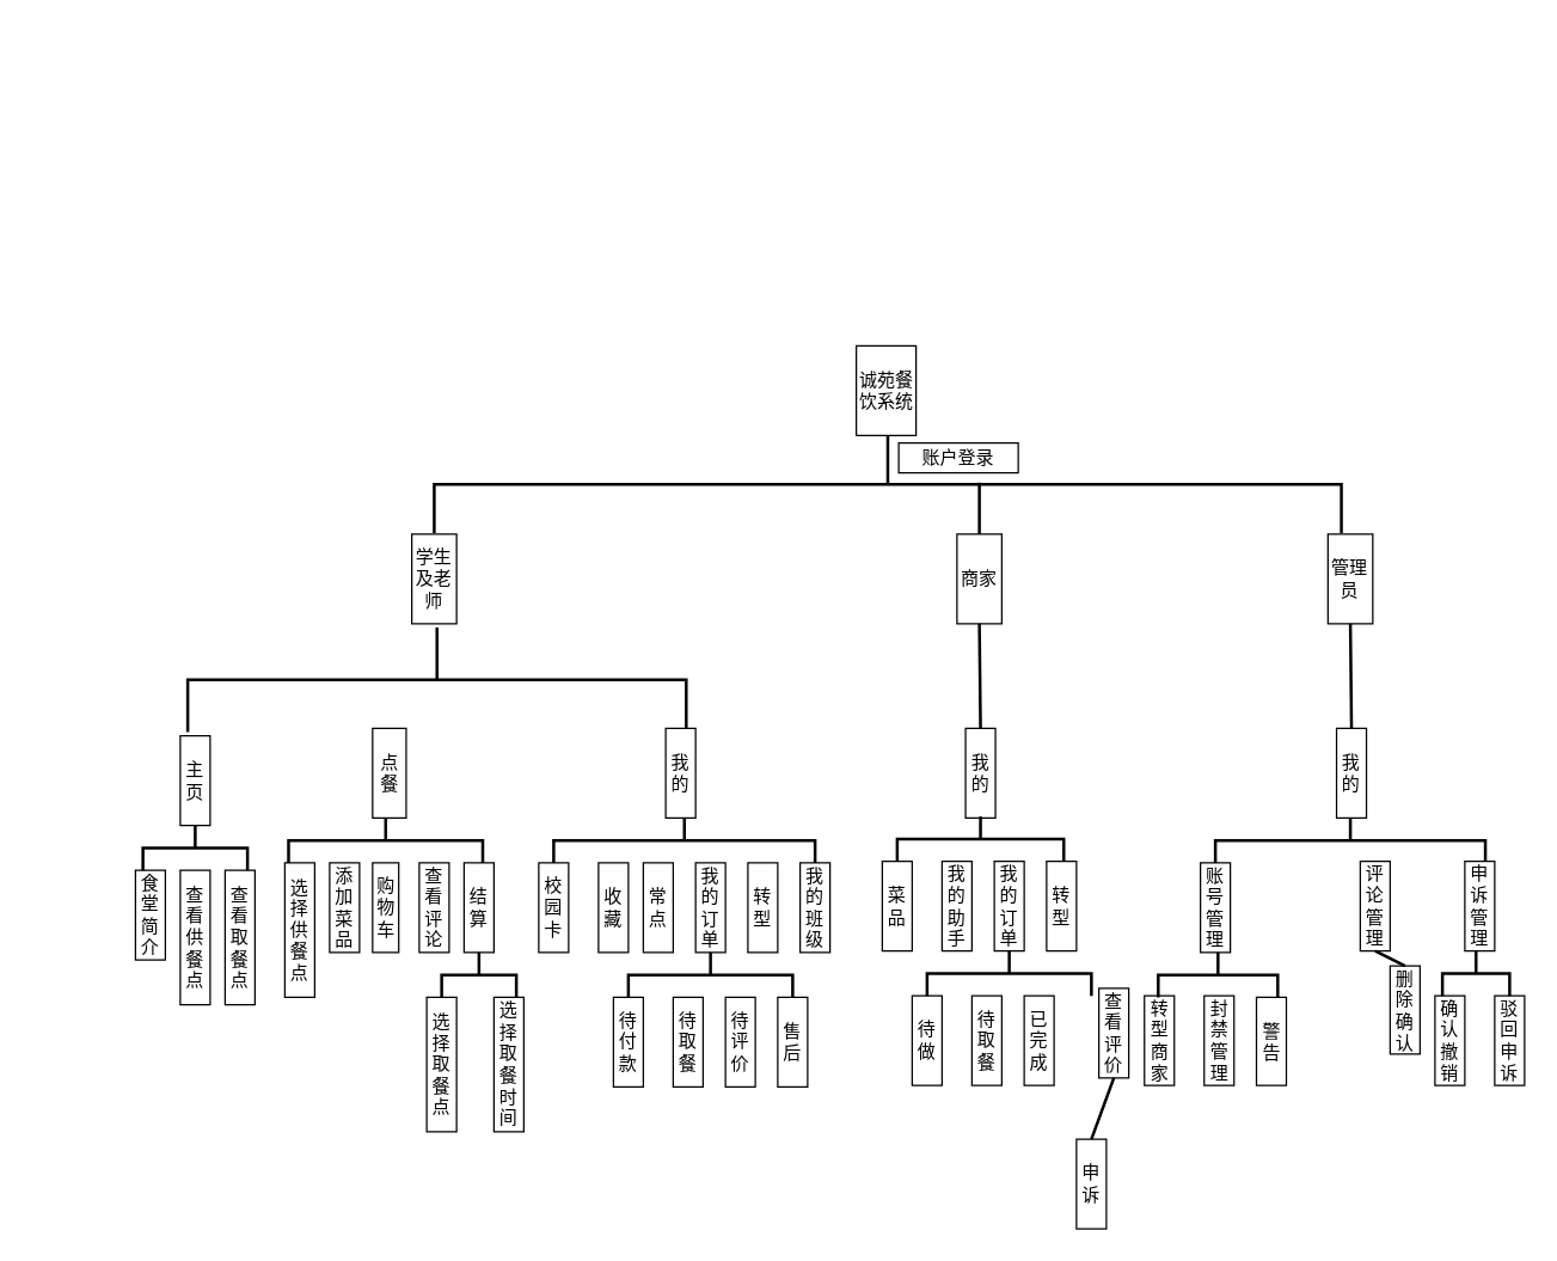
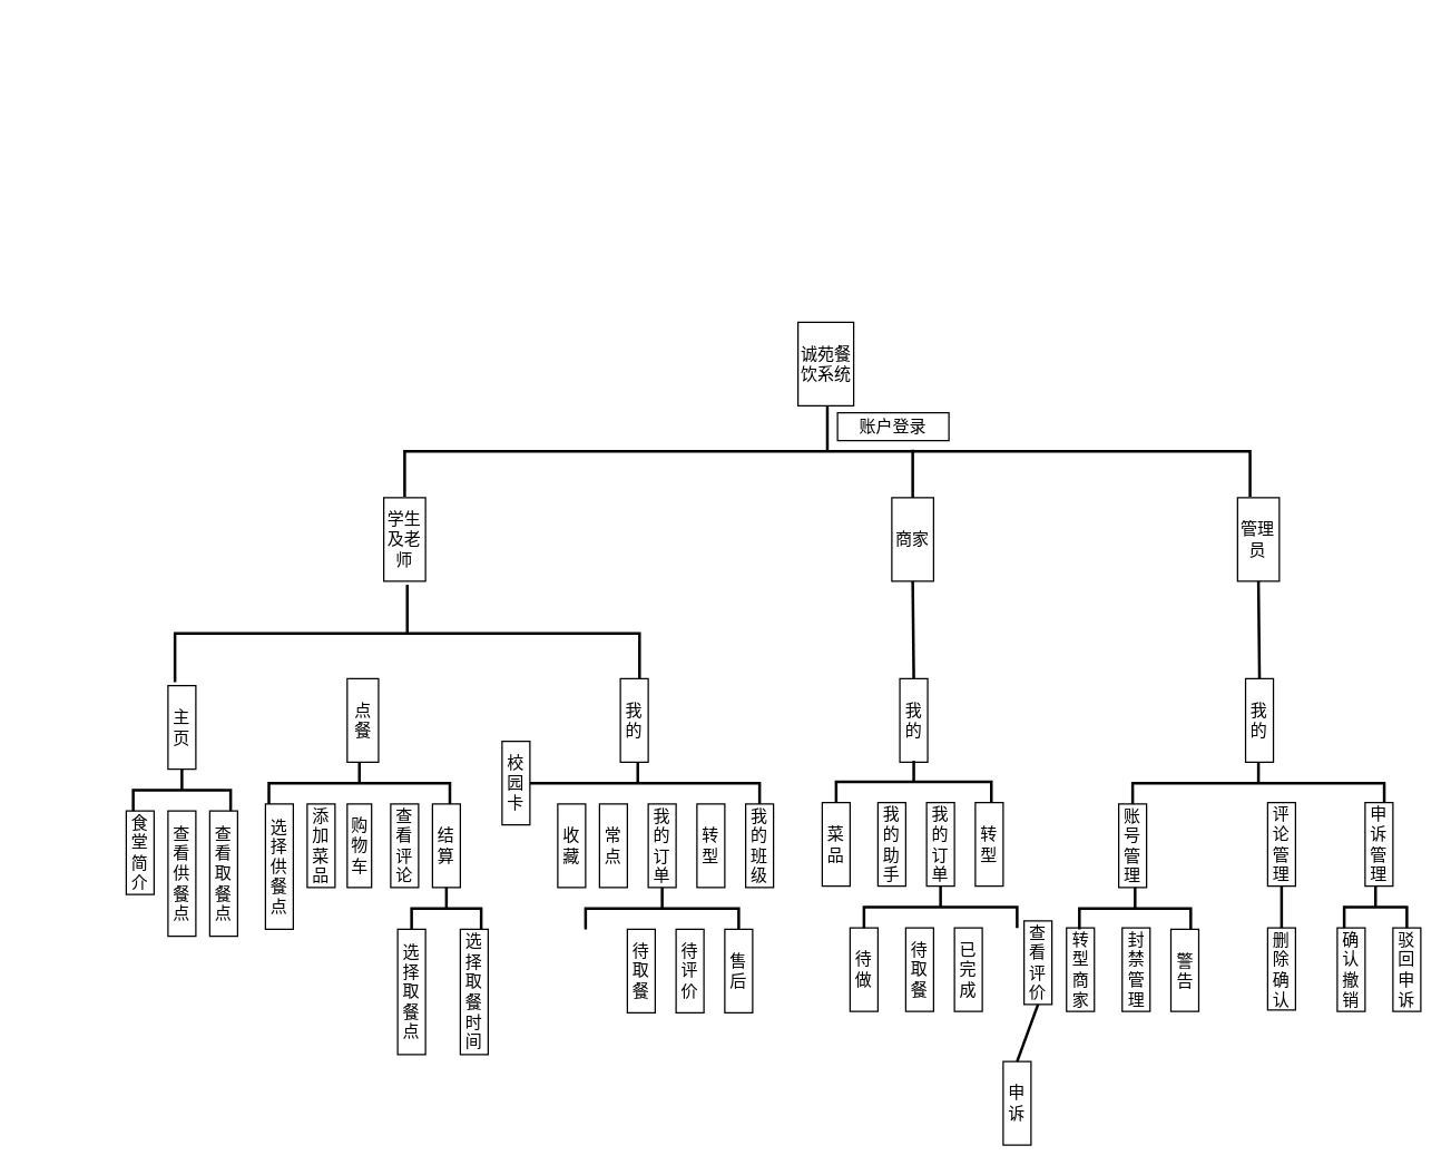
- <mxCell id="31" value="校园卡" style="rounded=0;whiteSpace=wrap;html=1;" parent="7" vertex="1"><mxGeometry x="340" y="220" width="20" height="60" as="geometry" /></mxCell>
+ <mxCell id="31" value="校园卡" style="rounded=0;whiteSpace=wrap;html=1;" parent="7" vertex="1"><mxGeometry x="340" y="175" width="20" height="60" as="geometry" /></mxCell>
- <mxCell id="62" value="删除确认" style="rounded=0;whiteSpace=wrap;html=1;" parent="1" vertex="1"><mxGeometry x="930" y="646" width="20" height="59" as="geometry" /></mxCell>
+ <mxCell id="62" value="删除确认" style="rounded=0;whiteSpace=wrap;html=1;" parent="1" vertex="1"><mxGeometry x="910" y="666" width="20" height="59" as="geometry" /></mxCell>
- <mxCell id="24" value="待付款" style="rounded=0;whiteSpace=wrap;html=1;" parent="7" vertex="1"><mxGeometry x="390" y="310" width="20" height="60" as="geometry" /></mxCell>
